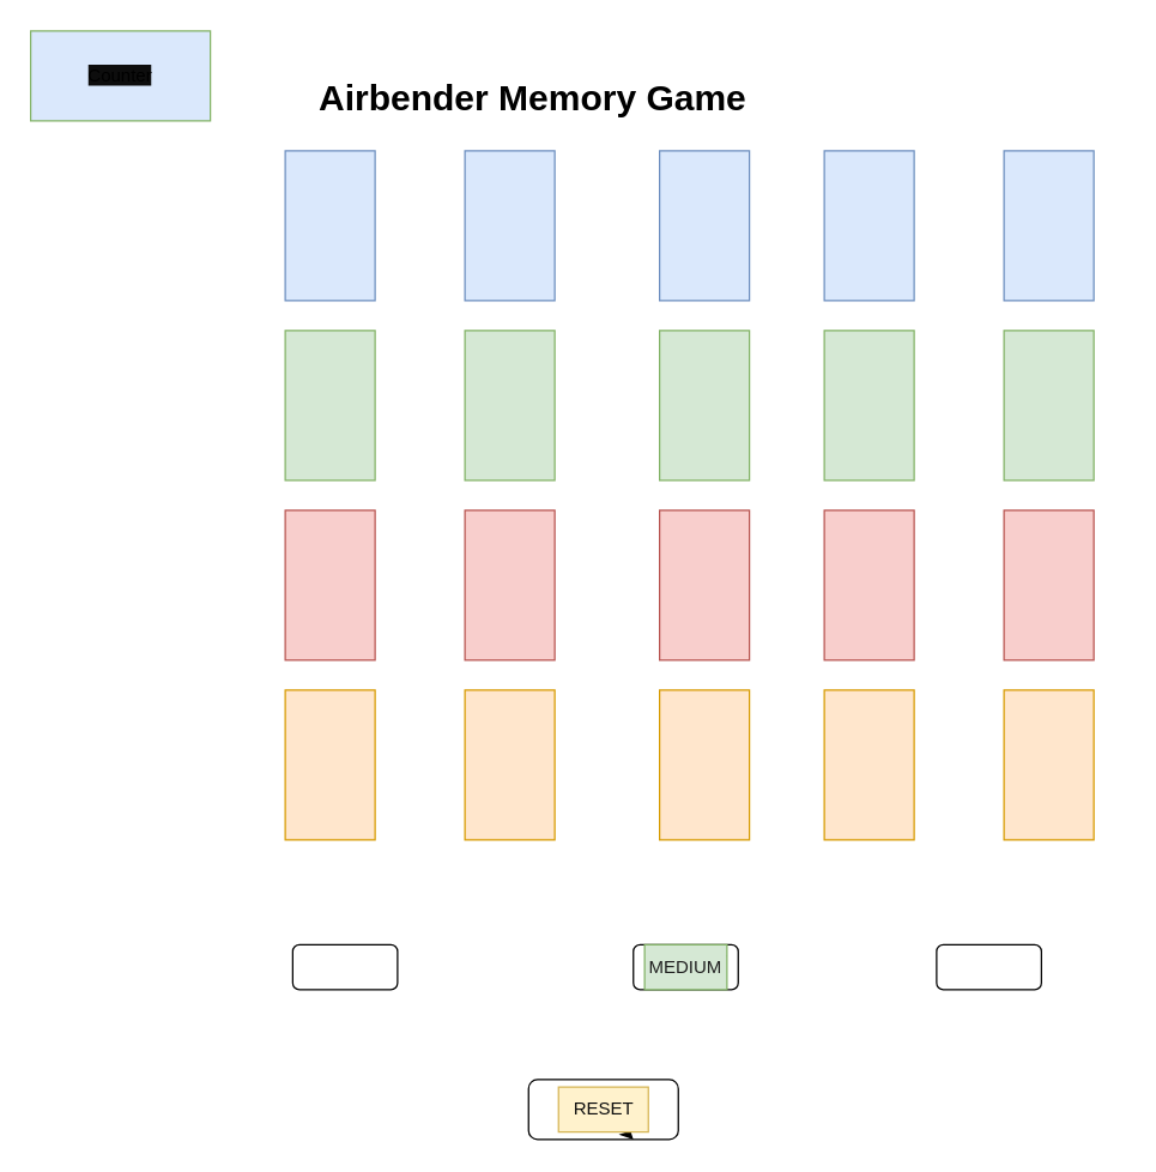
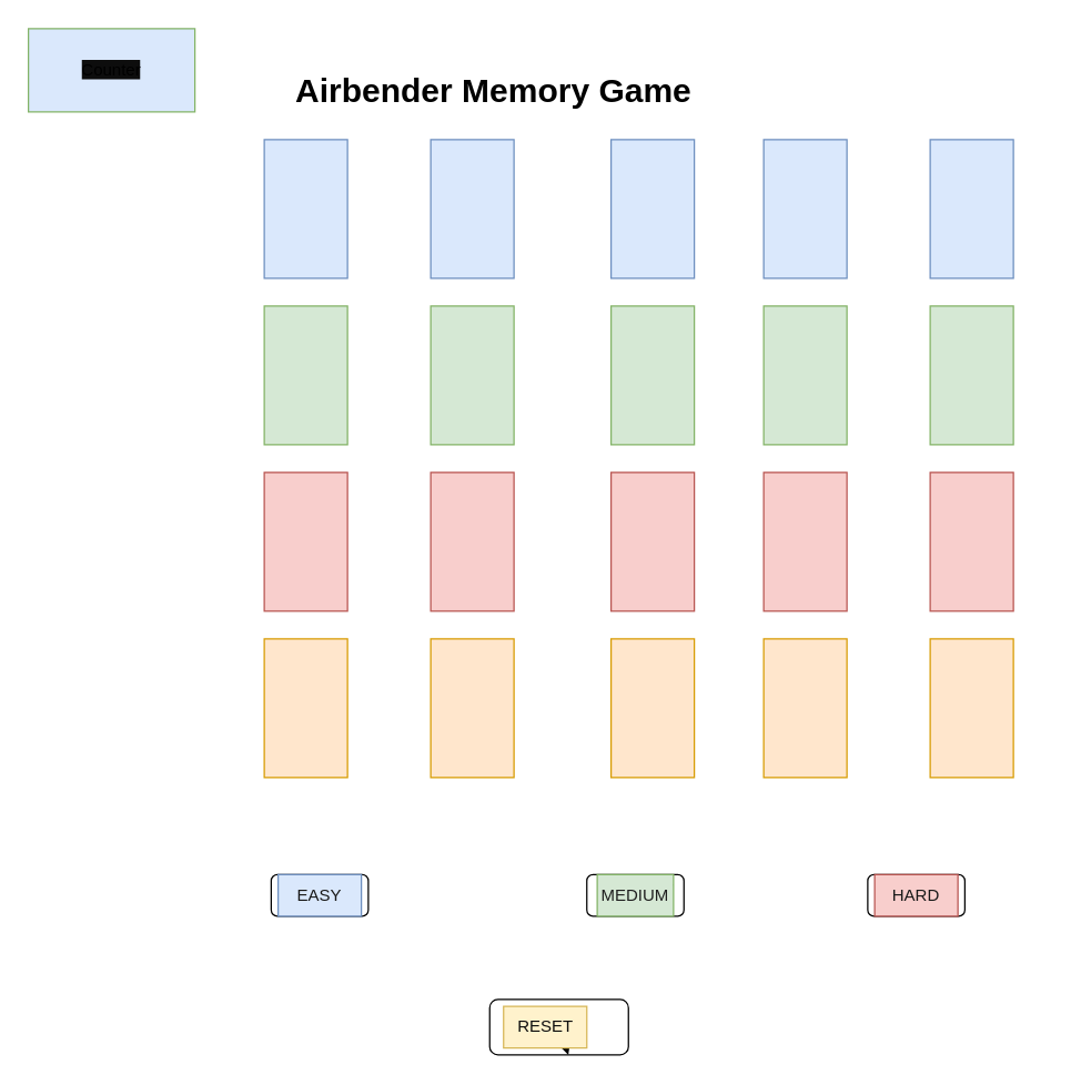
+ <mxCell id="25" value="&lt;font color=&quot;#191919&quot;&gt;EASY&lt;/font&gt;" style="text;html=1;strokeColor=#6c8ebf;fillColor=#dae8fc;align=center;verticalAlign=middle;whiteSpace=wrap;rounded=0;" parent="1" vertex="1"><mxGeometry x="200" y="630" width="60" height="30" as="geometry" /></mxCell>
+ <mxCell id="28" value="&lt;font color=&quot;#191919&quot;&gt;HARD&lt;/font&gt;" style="text;html=1;strokeColor=#b85450;fillColor=#f8cecc;align=center;verticalAlign=middle;whiteSpace=wrap;rounded=0;" parent="1" vertex="1"><mxGeometry x="630" y="630" width="60" height="30" as="geometry" /></mxCell>
- <mxCell id="31" value="&lt;font color=&quot;#0d0d0d&quot;&gt;RESET&lt;/font&gt;" style="text;html=1;strokeColor=#d6b656;fillColor=#fff2cc;align=center;verticalAlign=middle;whiteSpace=wrap;rounded=0;" parent="1" vertex="1"><mxGeometry x="372.5" y="725" width="60" height="30" as="geometry" /></mxCell>
+ <mxCell id="31" value="&lt;font color=&quot;#0d0d0d&quot;&gt;RESET&lt;/font&gt;" style="text;html=1;strokeColor=#d6b656;fillColor=#fff2cc;align=center;verticalAlign=middle;whiteSpace=wrap;rounded=0;" parent="1" vertex="1"><mxGeometry x="362.5" y="725" width="60" height="30" as="geometry" /></mxCell>
